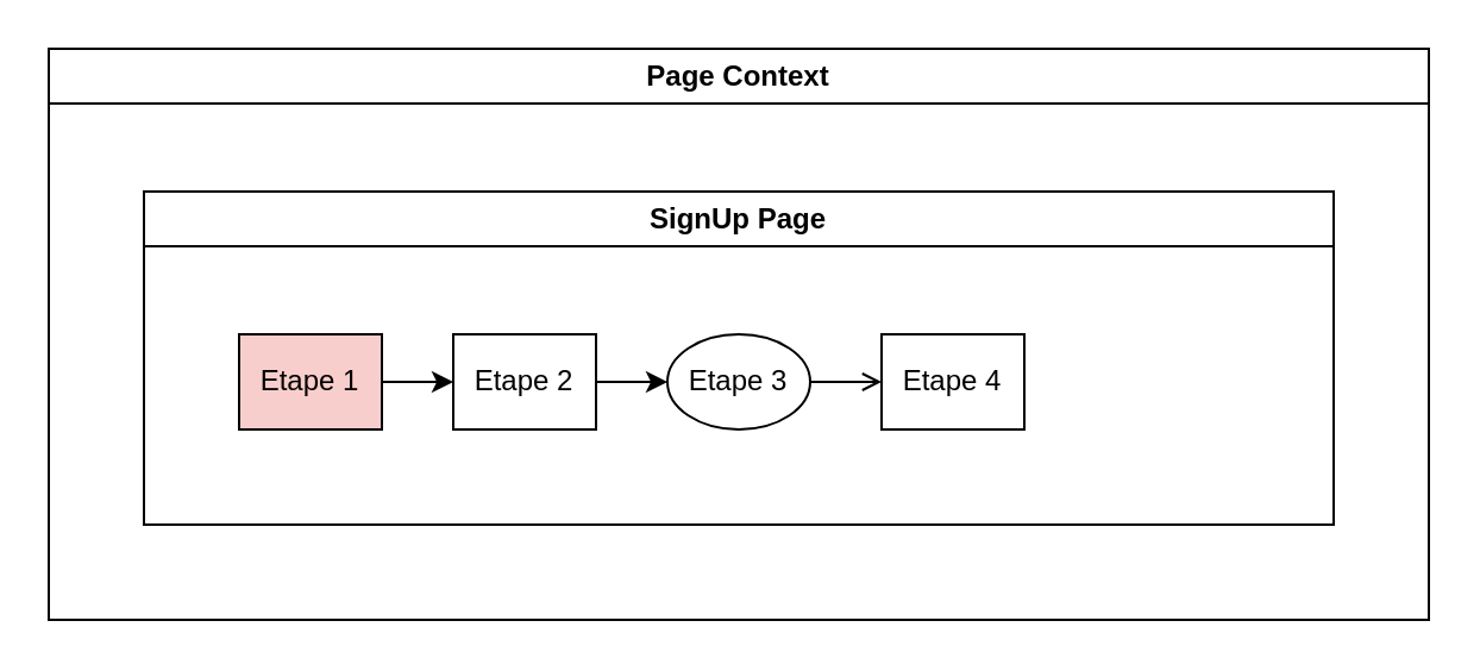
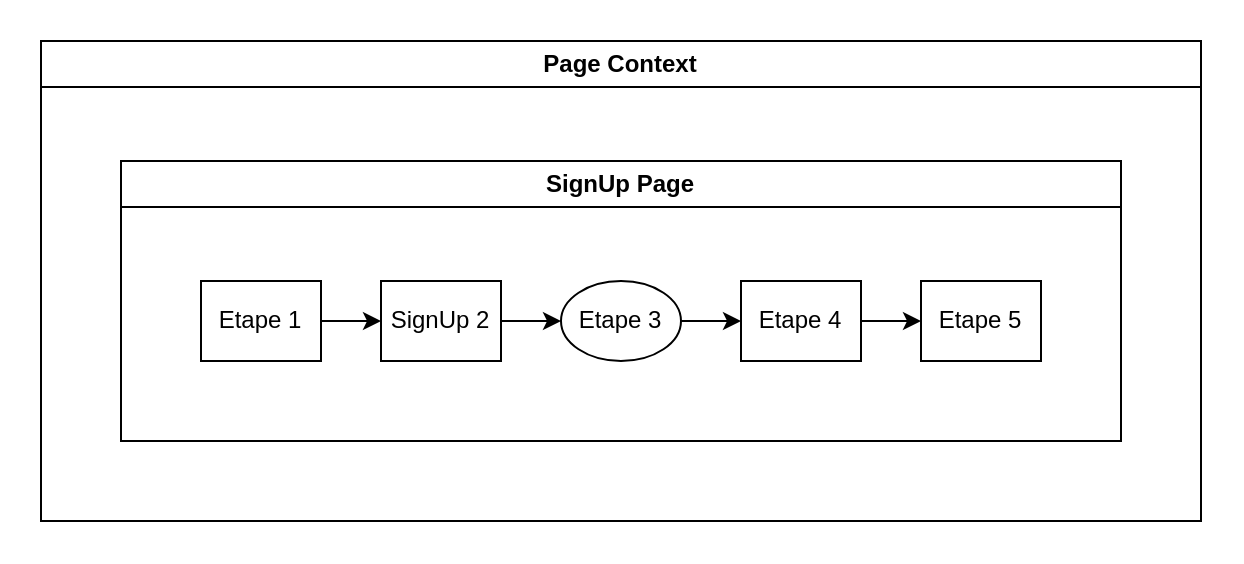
- <mxCell id="12" value="Etape 1" style="rounded=0;whiteSpace=wrap;html=1;fillColor=#f8cecc;" vertex="1" parent="3"><mxGeometry x="40" y="60" width="60" height="40" as="geometry" /></mxCell>
+ <mxCell id="12" value="Etape 1" style="rounded=0;whiteSpace=wrap;html=1;" vertex="1" parent="3"><mxGeometry x="40" y="60" width="60" height="40" as="geometry" /></mxCell>
- <mxCell id="10" value="Etape 2" style="rounded=0;whiteSpace=wrap;html=1;" vertex="1" parent="3"><mxGeometry x="130" y="60" width="60" height="40" as="geometry" /></mxCell>
+ <mxCell id="10" value="SignUp 2" style="rounded=0;whiteSpace=wrap;html=1;" vertex="1" parent="3"><mxGeometry x="130" y="60" width="60" height="40" as="geometry" /></mxCell>
- <mxCell id="7" style="edgeStyle=none;html=1;endArrow=open;" edge="1" parent="3" source="8" target="6"><mxGeometry relative="1" as="geometry" /></mxCell>
+ <mxCell id="7" style="edgeStyle=none;html=1;" edge="1" parent="3" source="8" target="6"><mxGeometry relative="1" as="geometry" /></mxCell>
+ <mxCell id="5" style="edgeStyle=none;html=1;entryX=0;entryY=0.5;entryDx=0;entryDy=0;" edge="1" parent="3" source="6" target="4"><mxGeometry relative="1" as="geometry" /></mxCell>
+ <mxCell id="4" value="Etape 5" style="rounded=0;whiteSpace=wrap;html=1;" vertex="1" parent="3"><mxGeometry x="400" y="60" width="60" height="40" as="geometry" /></mxCell>
